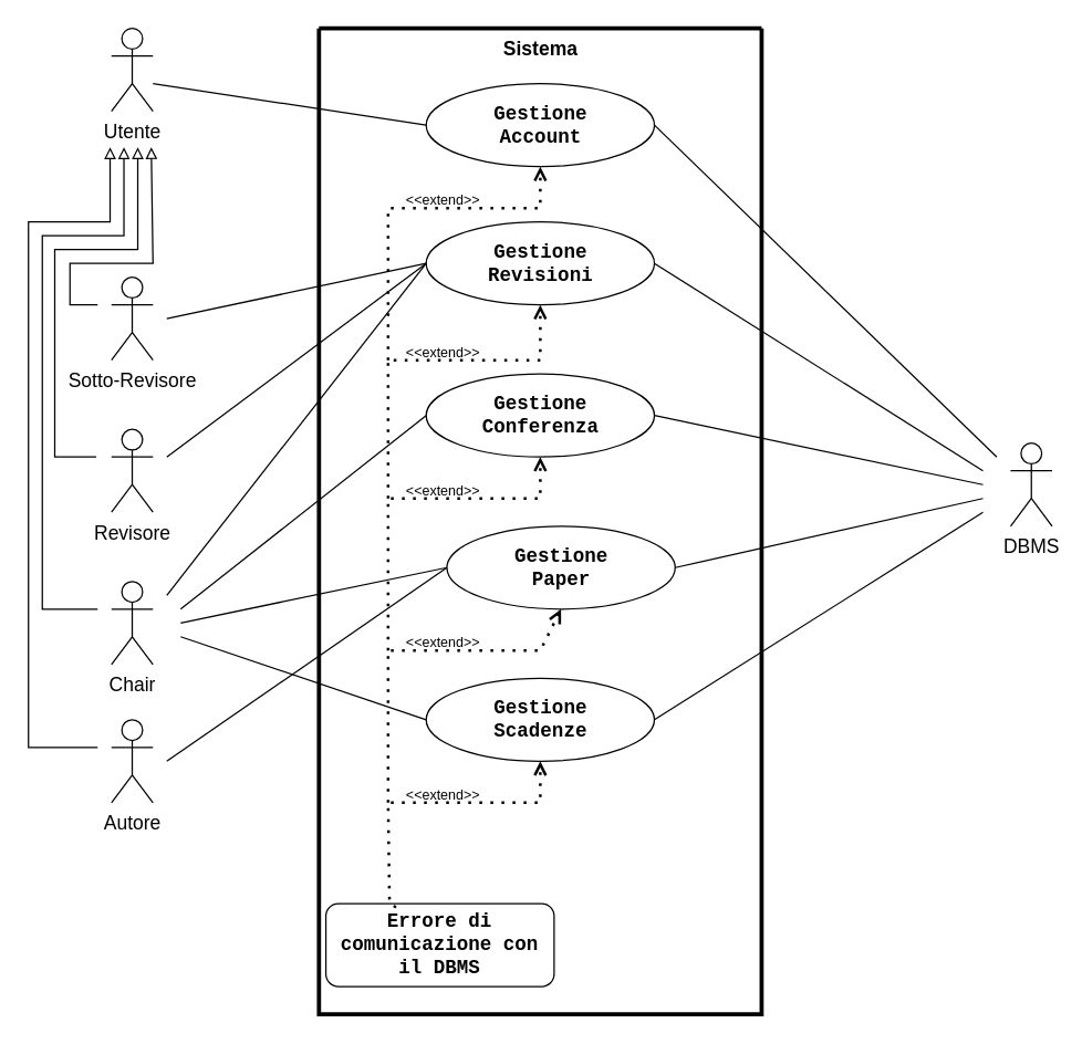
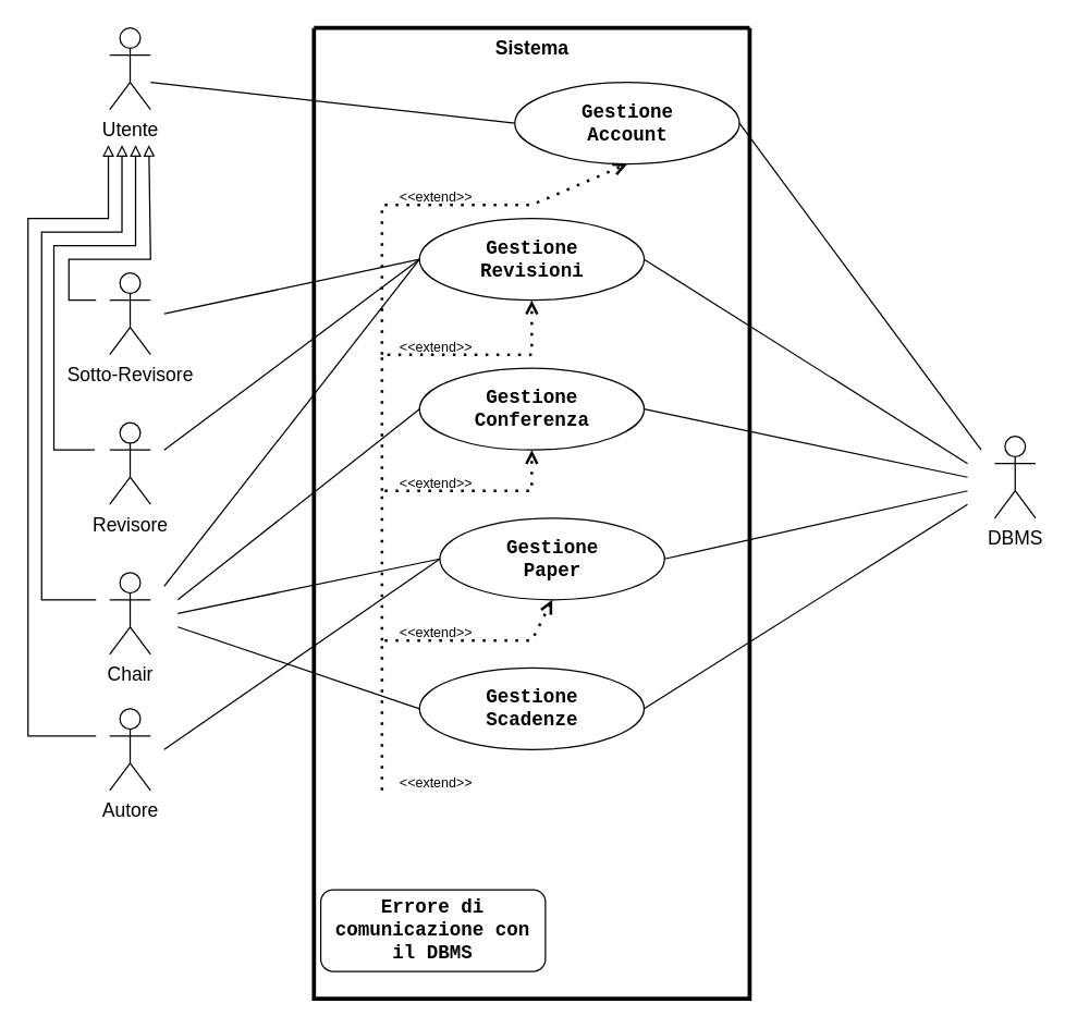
- <mxCell id="3" value="&lt;font style=&quot;color: light-dark(rgb(0, 0, 0), rgb(0, 0, 0)); font-size: 14px;&quot; face=&quot;Courier New&quot;&gt;&lt;b&gt;Gestione&lt;/b&gt;&lt;/font&gt;&lt;div&gt;&lt;font style=&quot;color: light-dark(rgb(0, 0, 0), rgb(0, 0, 0)); font-size: 14px;&quot; face=&quot;Courier New&quot;&gt;&lt;b&gt;Account&lt;/b&gt;&lt;/font&gt;&lt;/div&gt;" style="ellipse;whiteSpace=wrap;html=1;fillColor=light-dark(#FFFFFF,#FDF89C);strokeColor=light-dark(#000000,#000000);" parent="2" vertex="1"><mxGeometry x="77.5" y="40" width="165" height="60" as="geometry" /></mxCell>
+ <mxCell id="3" value="&lt;font style=&quot;color: light-dark(rgb(0, 0, 0), rgb(0, 0, 0)); font-size: 14px;&quot; face=&quot;Courier New&quot;&gt;&lt;b&gt;Gestione&lt;/b&gt;&lt;/font&gt;&lt;div&gt;&lt;font style=&quot;color: light-dark(rgb(0, 0, 0), rgb(0, 0, 0)); font-size: 14px;&quot; face=&quot;Courier New&quot;&gt;&lt;b&gt;Account&lt;/b&gt;&lt;/font&gt;&lt;/div&gt;" style="ellipse;whiteSpace=wrap;html=1;fillColor=light-dark(#FFFFFF,#FDF89C);strokeColor=light-dark(#000000,#000000);" parent="2" vertex="1"><mxGeometry x="147.5" y="40" width="165" height="60" as="geometry" /></mxCell>
- <mxCell id="13" value="" style="endArrow=open;dashed=1;html=1;dashPattern=1 3;strokeWidth=2;rounded=0;strokeColor=light-dark(#000000,#000000);endFill=0;entryX=0.5;entryY=1;entryDx=0;entryDy=0;exitX=0.307;exitY=0.047;exitDx=0;exitDy=0;exitPerimeter=0;" parent="2" source="8" target="7" edge="1"><mxGeometry width="50" height="50" relative="1" as="geometry"><mxPoint x="90" y="670" as="sourcePoint" /><mxPoint x="170" y="641" as="targetPoint" /><Array as="points"><mxPoint x="51" y="632" /><mxPoint x="50" y="560" /><mxPoint x="160" y="560" /></Array></mxGeometry></mxCell>
